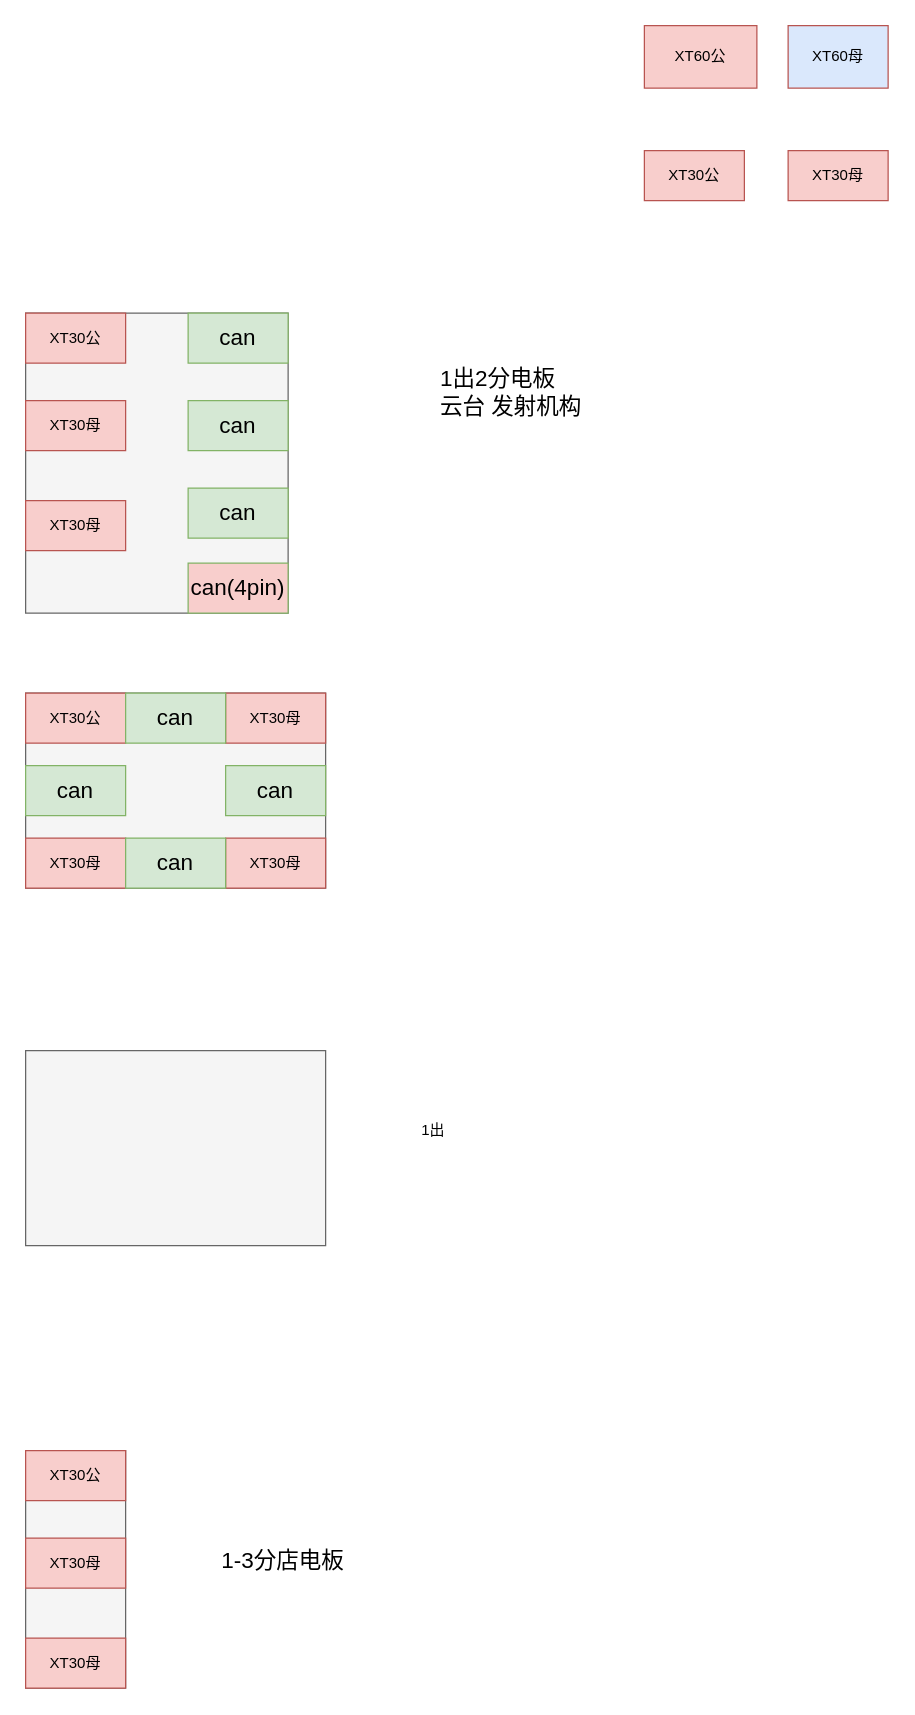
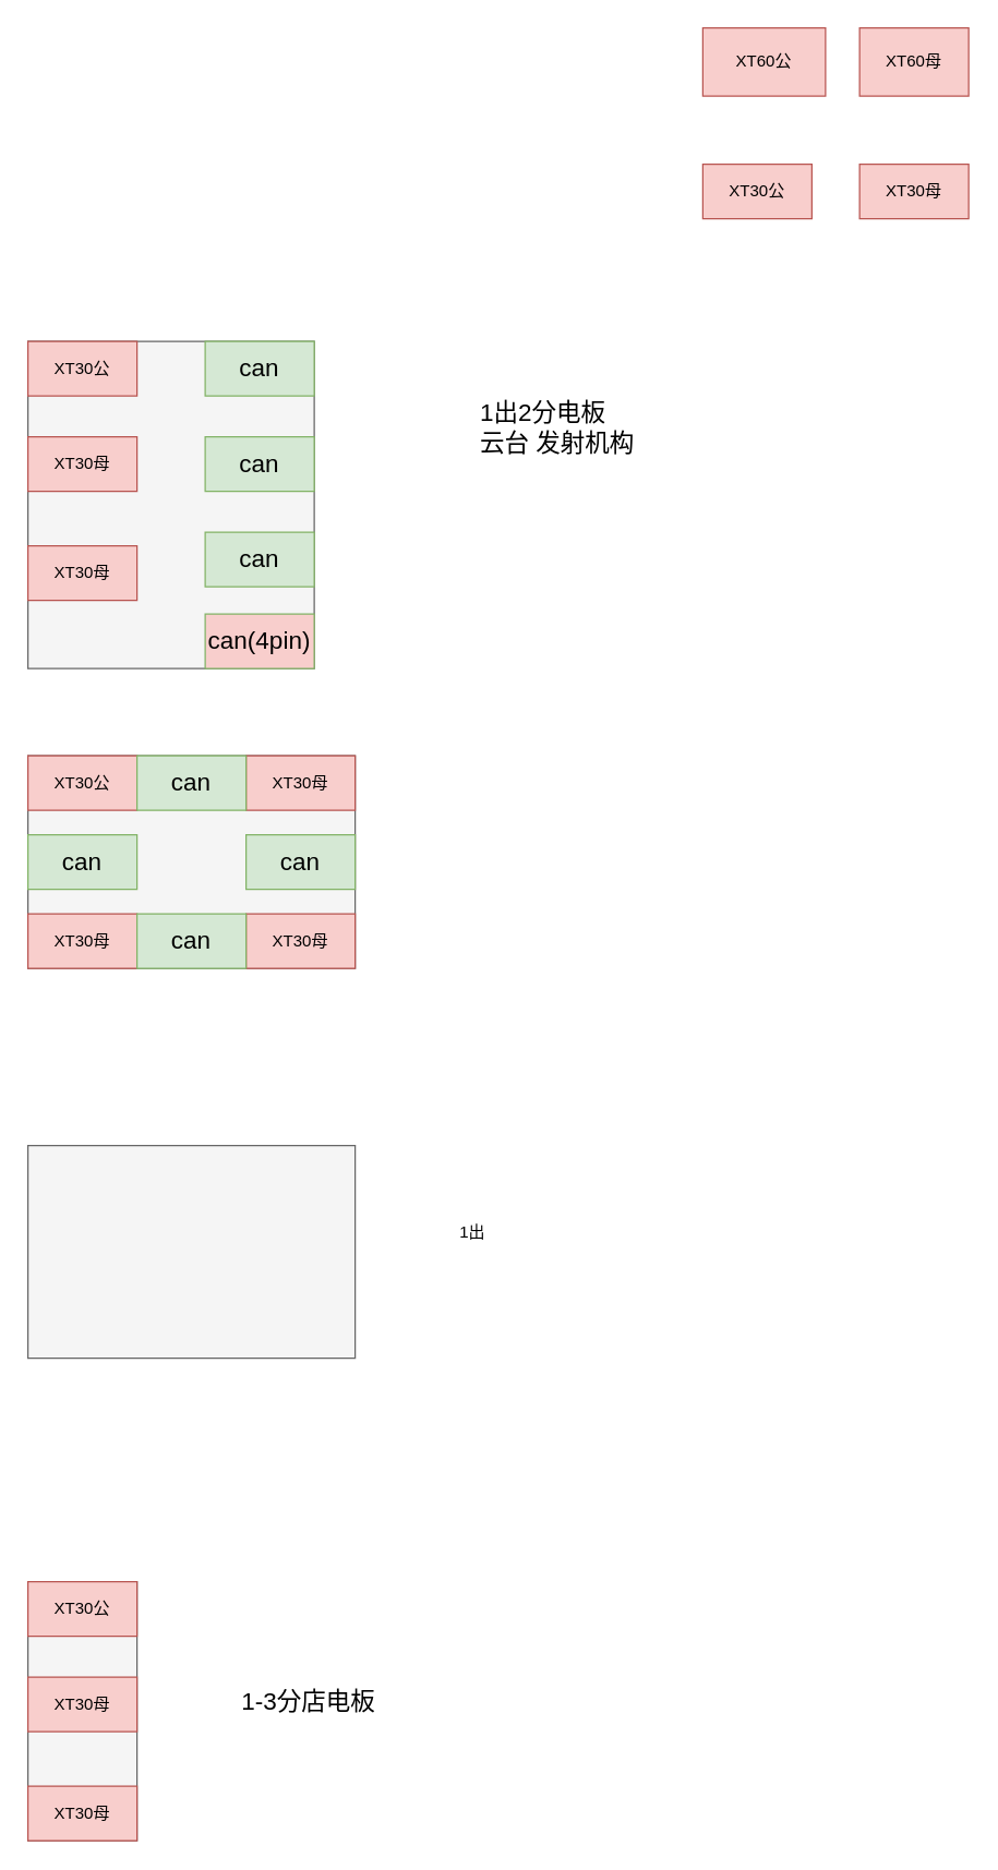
- <mxCell id="4" value="XT60母" style="rounded=0;whiteSpace=wrap;html=1;fillColor=#dae8fc;strokeColor=#b85450;" parent="1" vertex="1"><mxGeometry x="630" y="20" width="80" height="50" as="geometry" /></mxCell>
+ <mxCell id="4" value="XT60母" style="rounded=0;whiteSpace=wrap;html=1;fillColor=#f8cecc;strokeColor=#b85450;" parent="1" vertex="1"><mxGeometry x="630" y="20" width="80" height="50" as="geometry" /></mxCell>
